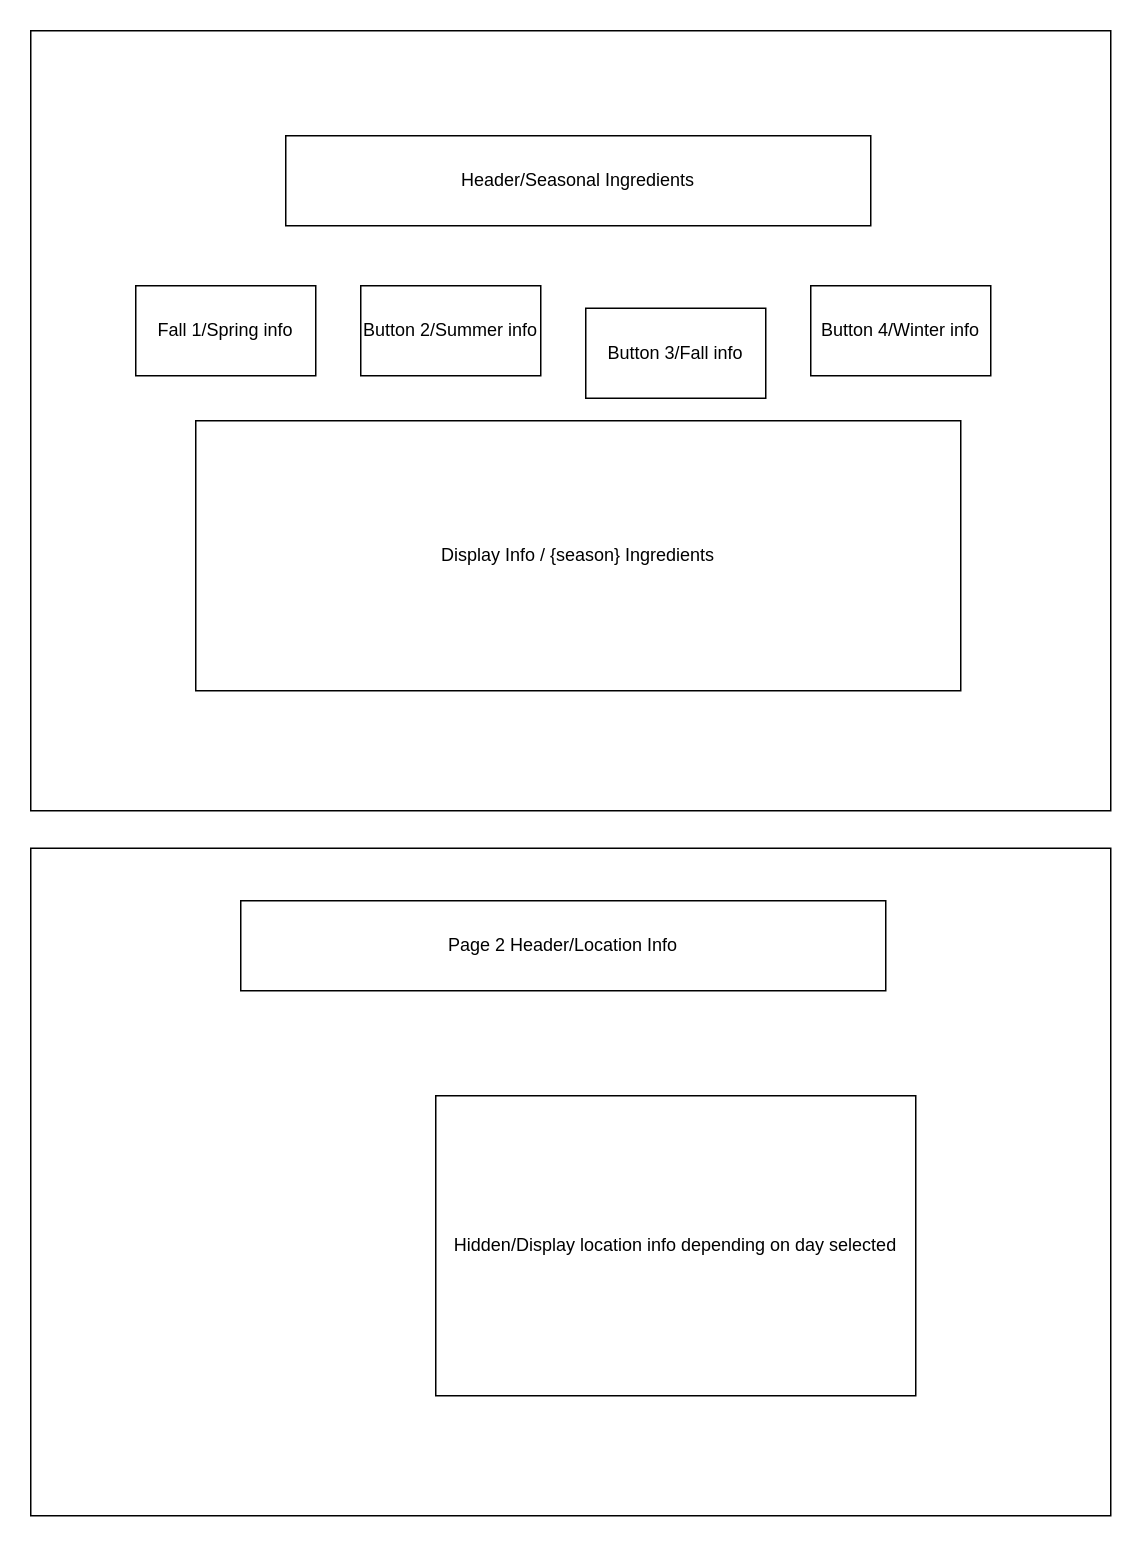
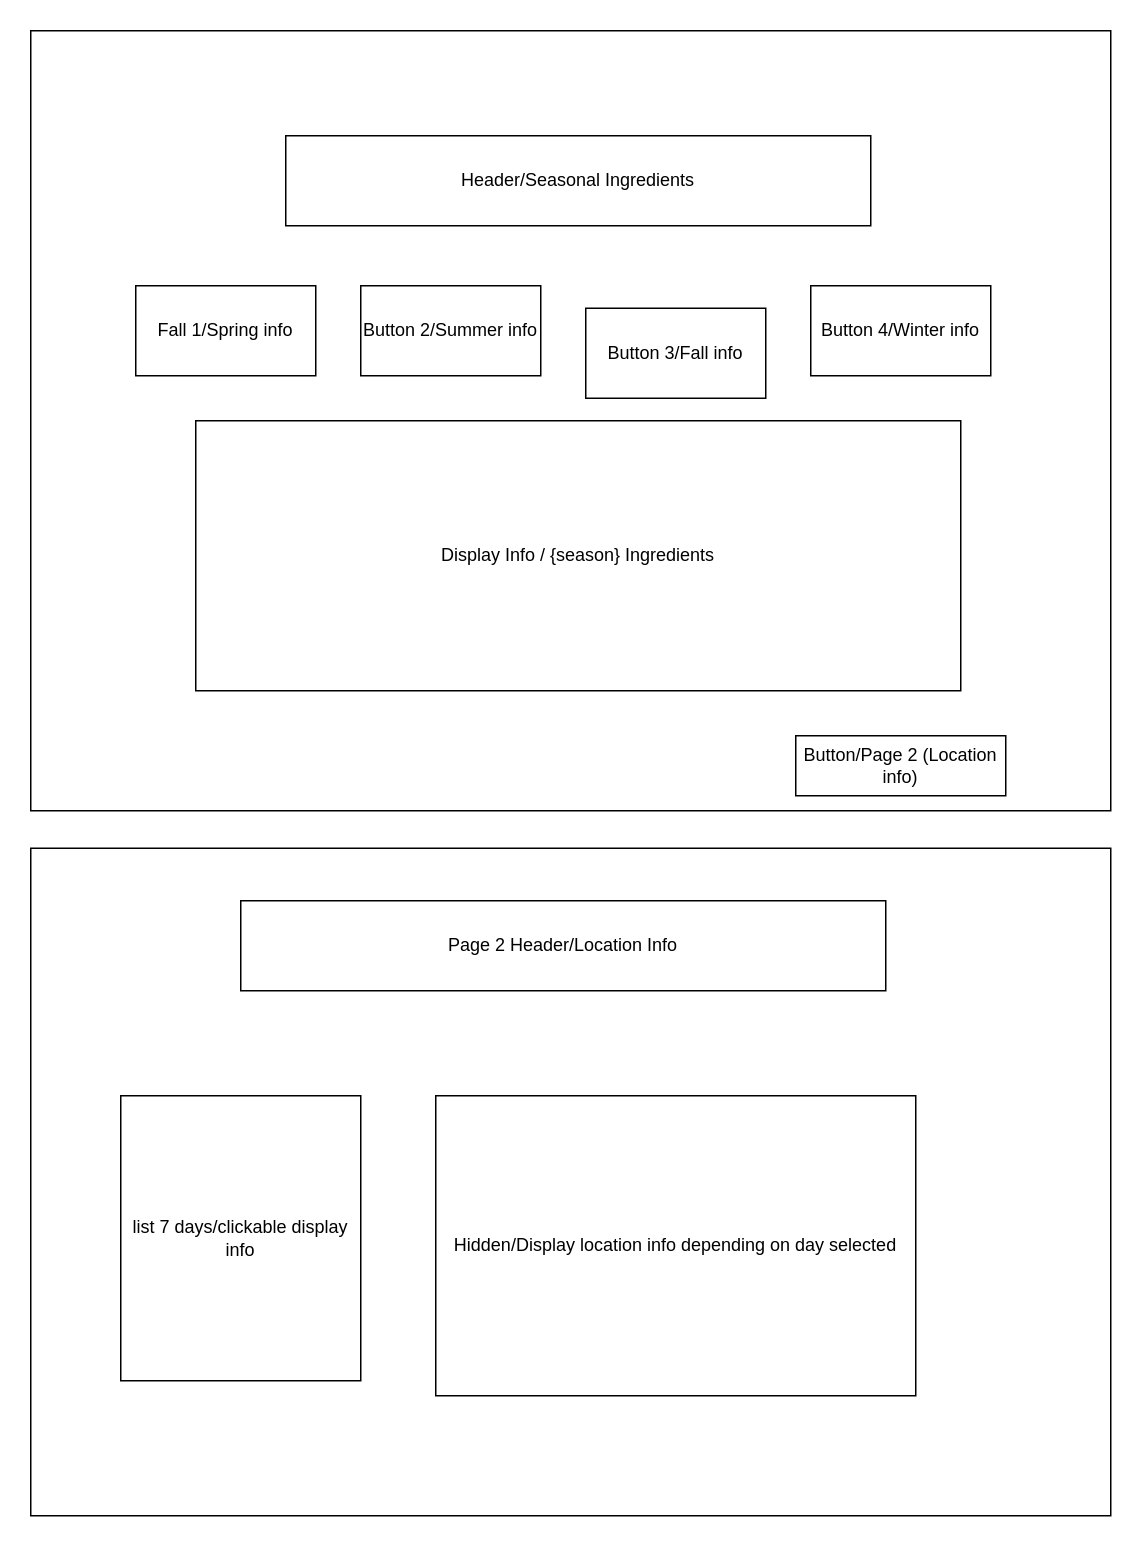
+ <mxCell id="11" value="Button/Page 2 (Location info)" style="rounded=0;whiteSpace=wrap;html=1;" vertex="1" parent="1"><mxGeometry x="530" y="490" width="140" height="40" as="geometry" /></mxCell>
+ <mxCell id="12" value="list 7 days/clickable display info" style="rounded=0;whiteSpace=wrap;html=1;" vertex="1" parent="1"><mxGeometry x="80" y="730" width="160" height="190" as="geometry" /></mxCell>
